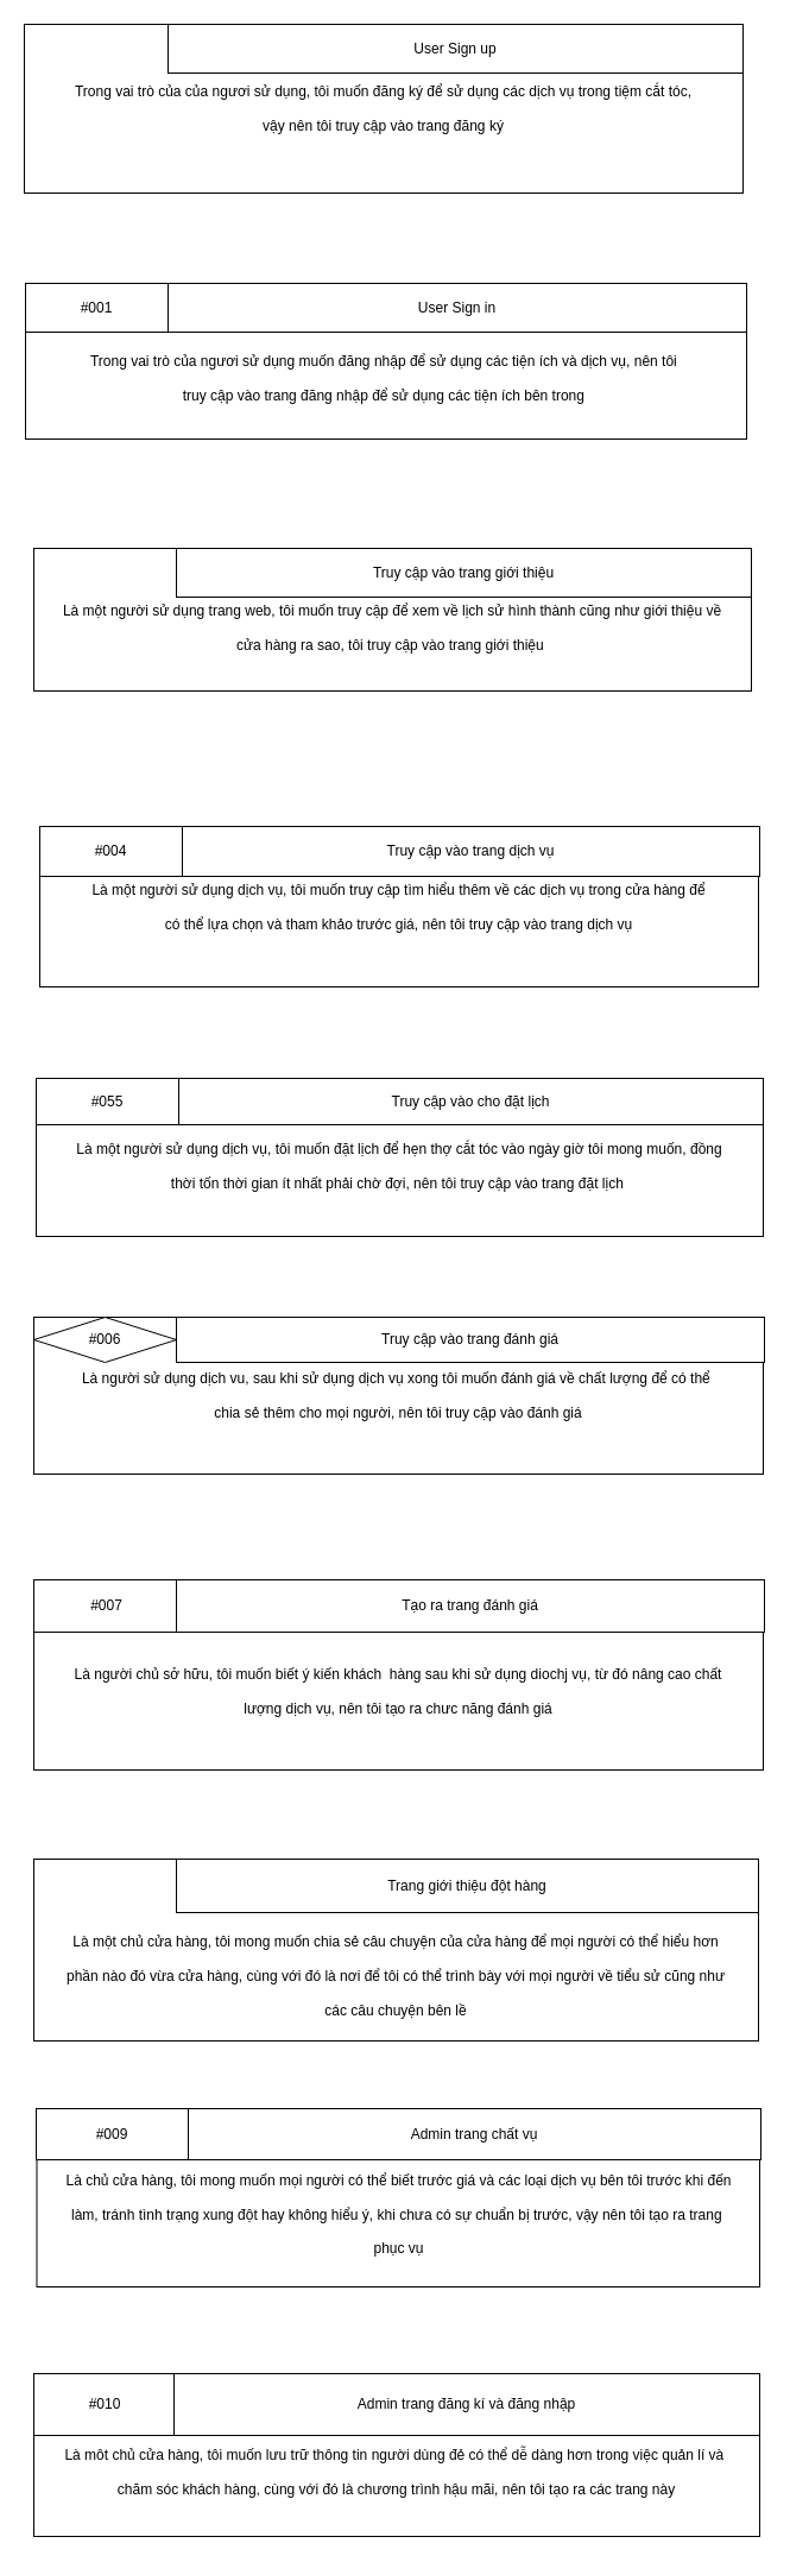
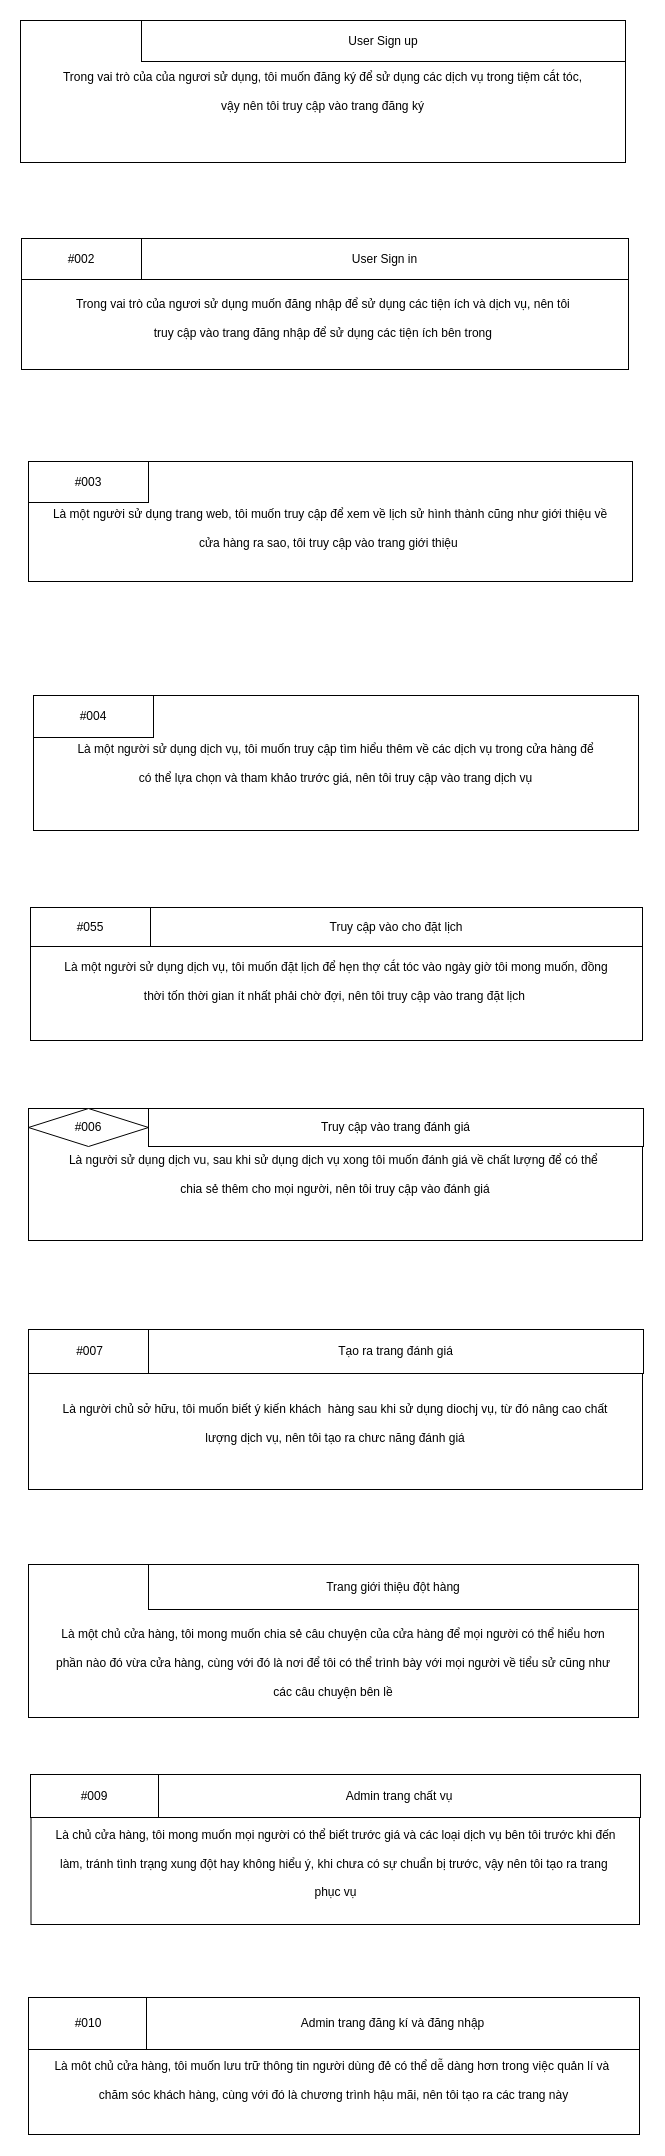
- <mxCell id="5" value="#001" style="rounded=0;whiteSpace=wrap;html=1;" vertex="1" parent="1"><mxGeometry x="21" y="238" width="120" height="41" as="geometry" /></mxCell>
+ <mxCell id="5" value="#002" style="rounded=0;whiteSpace=wrap;html=1;" vertex="1" parent="1"><mxGeometry x="21" y="238" width="120" height="41" as="geometry" /></mxCell>
+ <mxCell id="8" value="#003" style="rounded=0;whiteSpace=wrap;html=1;" vertex="1" parent="1"><mxGeometry x="28" y="461" width="120" height="41" as="geometry" /></mxCell>
- <mxCell id="9" value="Truy cập vào trang giới thiệu" style="rounded=0;whiteSpace=wrap;html=1;" vertex="1" parent="1"><mxGeometry x="148" y="461" width="484" height="41" as="geometry" /></mxCell>
- <mxCell id="12" value="Truy cập vào trang dịch vụ" style="rounded=0;whiteSpace=wrap;html=1;" vertex="1" parent="1"><mxGeometry x="153" y="695" width="486" height="42" as="geometry" /></mxCell>
